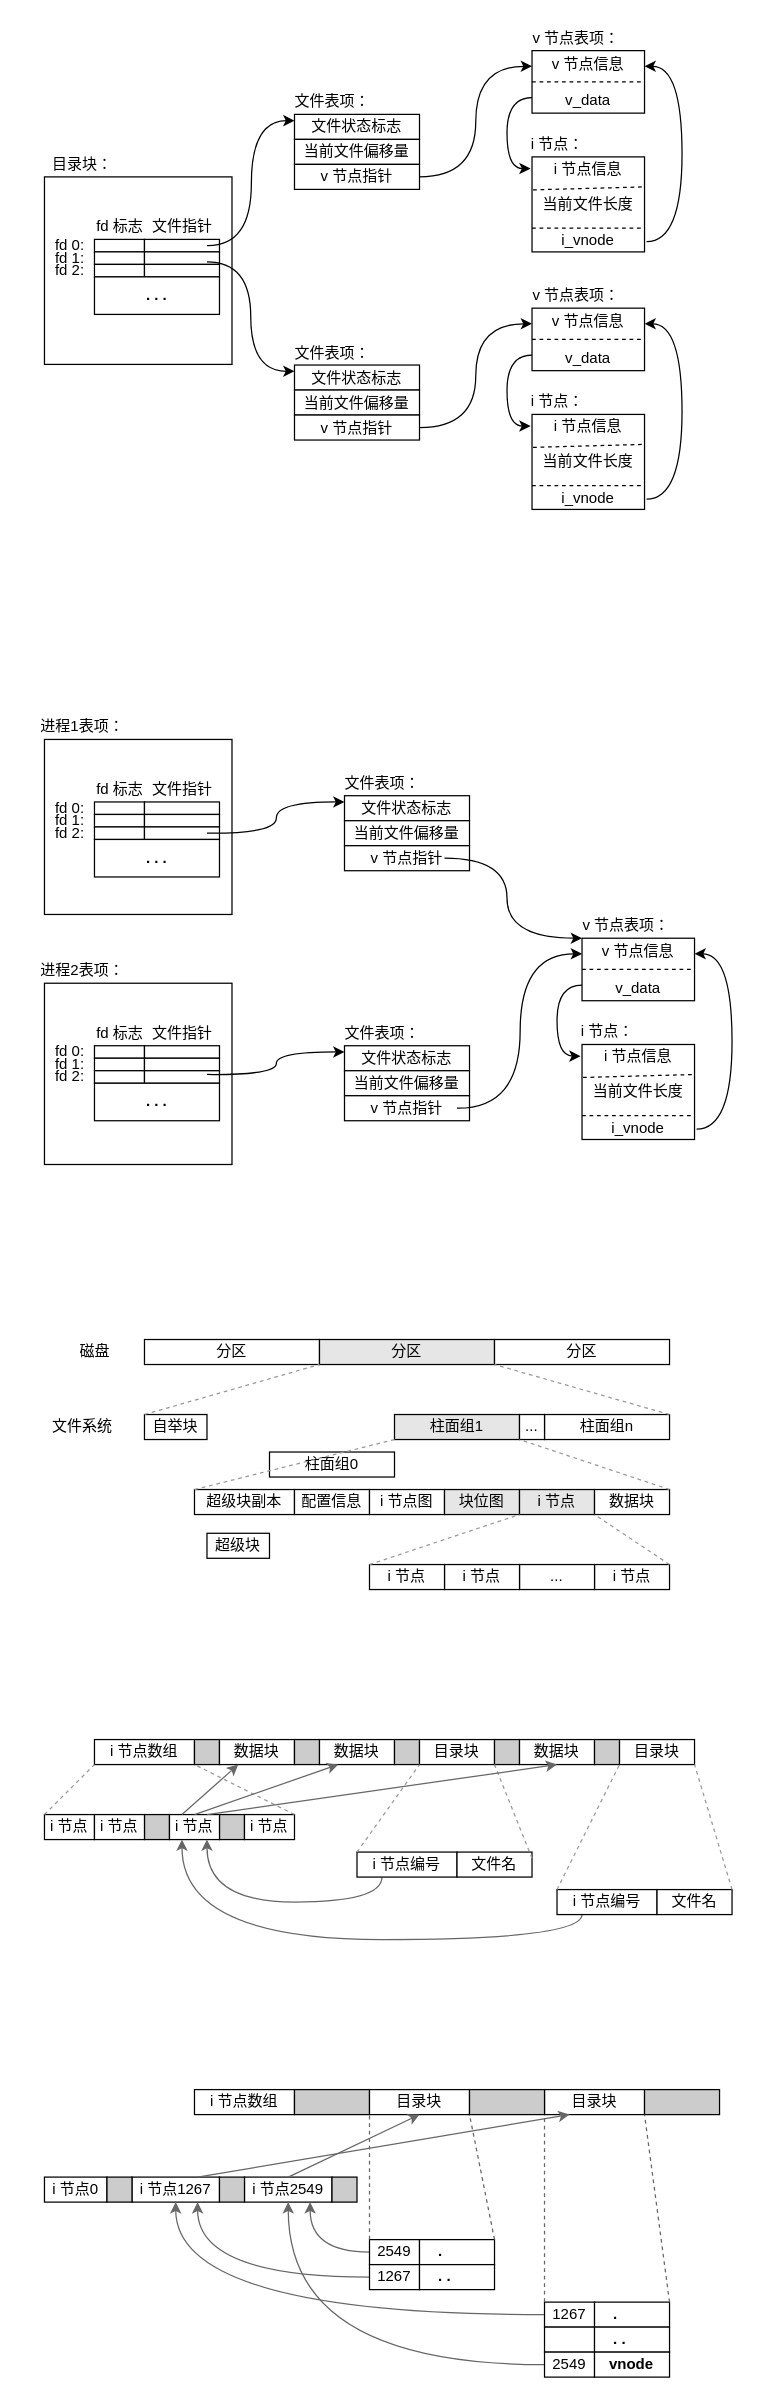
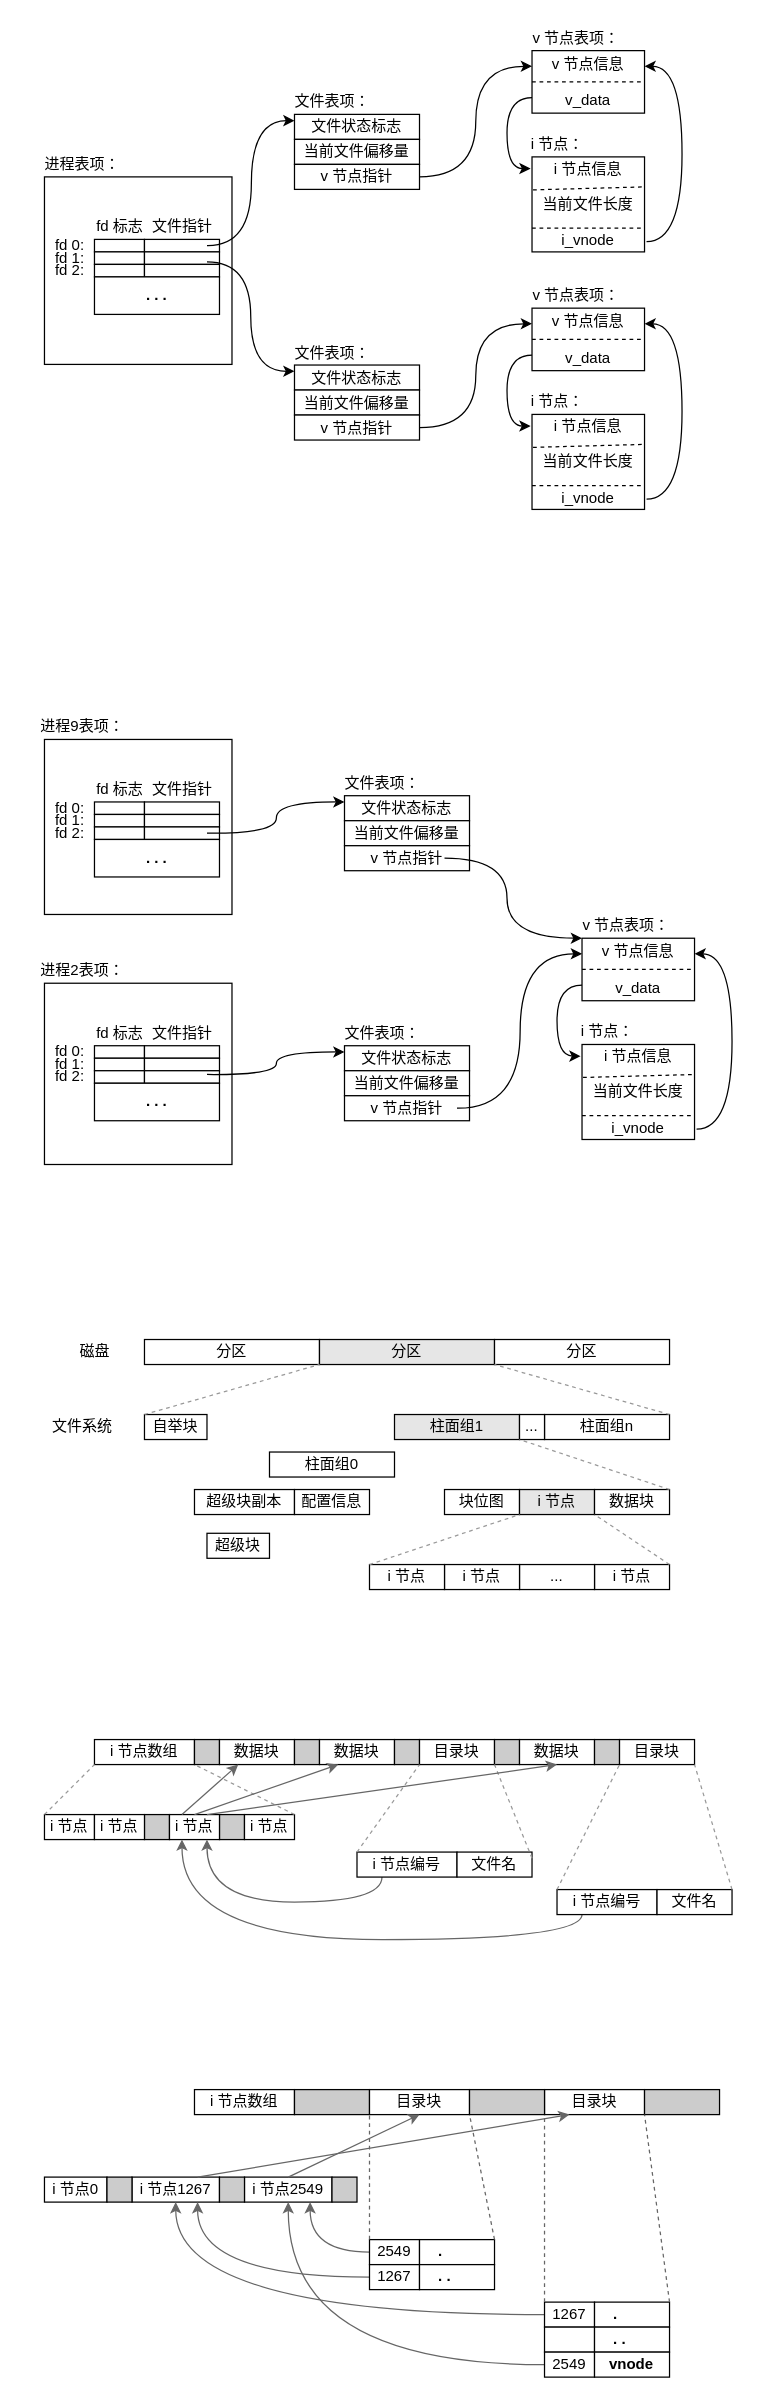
- <mxCell id="34" value="目录块：" style="text;html=1;resizable=0;autosize=1;align=center;verticalAlign=middle;points=[];fillColor=none;strokeColor=none;rounded=0;" parent="1" vertex="1"><mxGeometry x="25" y="121" width="80" height="20" as="geometry" /></mxCell>
+ <mxCell id="34" value="进程表项：" style="text;html=1;resizable=0;autosize=1;align=center;verticalAlign=middle;points=[];fillColor=none;strokeColor=none;rounded=0;" parent="1" vertex="1"><mxGeometry x="25" y="121" width="80" height="20" as="geometry" /></mxCell>
- <mxCell id="76" value="进程1表项：" style="text;html=1;resizable=0;autosize=1;align=center;verticalAlign=middle;points=[];fillColor=none;strokeColor=none;rounded=0;" parent="1" vertex="1"><mxGeometry x="20" y="566" width="90" height="30" as="geometry" /></mxCell>
+ <mxCell id="76" value="进程9表项：" style="text;html=1;resizable=0;autosize=1;align=center;verticalAlign=middle;points=[];fillColor=none;strokeColor=none;rounded=0;" parent="1" vertex="1"><mxGeometry x="20" y="566" width="90" height="30" as="geometry" /></mxCell>
- <mxCell id="116" value="" style="endArrow=none;dashed=1;html=1;entryX=0;entryY=1;entryDx=0;entryDy=0;exitX=0;exitY=0;exitDx=0;exitDy=0;strokeColor=#999999;" edge="1" parent="1" source="104" target="99"><mxGeometry width="50" height="50" relative="1" as="geometry"><mxPoint x="325" y="1281" as="sourcePoint" /><mxPoint x="375" y="1231" as="targetPoint" /></mxGeometry></mxCell>
- <mxCell id="106" value="i 节点图" style="rounded=0;whiteSpace=wrap;html=1;perimeterSpacing=0;align=center;" vertex="1" parent="1"><mxGeometry x="295" y="1191" width="60" height="20" as="geometry" /></mxCell>
- <mxCell id="107" value="块位图" style="rounded=0;whiteSpace=wrap;html=1;perimeterSpacing=0;fillColor=#e6e6e6;" vertex="1" parent="1"><mxGeometry x="355" y="1191" width="60" height="20" as="geometry" /></mxCell>
+ <mxCell id="107" value="块位图" style="rounded=0;whiteSpace=wrap;html=1;perimeterSpacing=0;" vertex="1" parent="1"><mxGeometry x="355" y="1191" width="60" height="20" as="geometry" /></mxCell>
